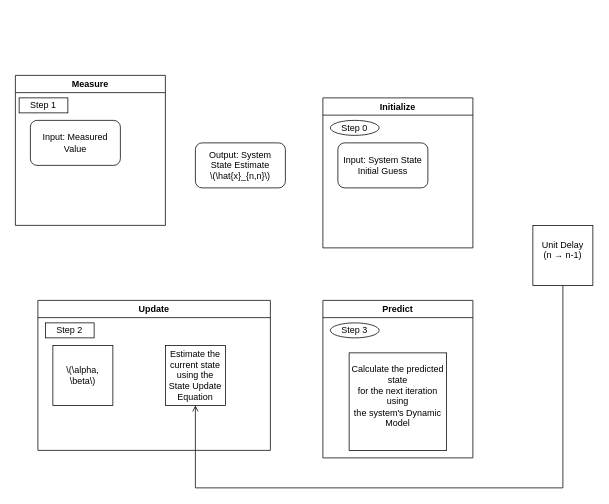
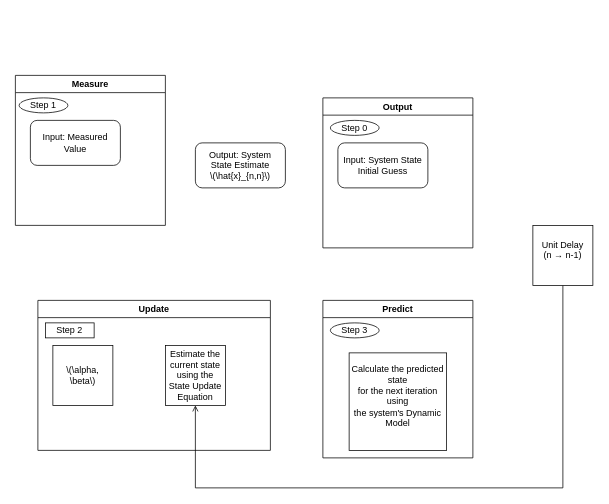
- <mxCell id="3" value="Step 1" style="whiteSpace=wrap;html=1;rounded=0;" vertex="1" parent="2"><mxGeometry x="5" y="30" width="65" height="20" as="geometry" /></mxCell>
+ <mxCell id="3" value="Step 1" style="ellipse;whiteSpace=wrap;html=1;" vertex="1" parent="2"><mxGeometry x="5" y="30" width="65" height="20" as="geometry" /></mxCell>
- <mxCell id="5" value="Initialize" style="swimlane;whiteSpace=wrap;html=1;" vertex="1" parent="1"><mxGeometry x="430" y="130" width="200" height="200" as="geometry" /></mxCell>
+ <mxCell id="5" value="Output" style="swimlane;whiteSpace=wrap;html=1;" vertex="1" parent="1"><mxGeometry x="430" y="130" width="200" height="200" as="geometry" /></mxCell>
